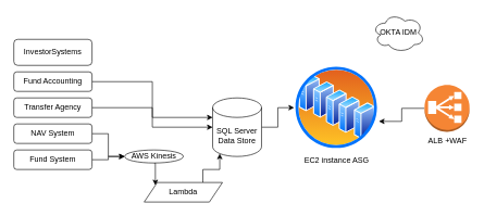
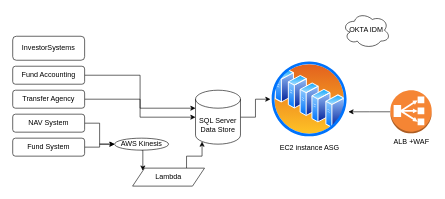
- <mxCell id="20" value="ALB +WAF" style="outlineConnect=0;dashed=0;verticalLabelPosition=bottom;verticalAlign=top;align=center;html=1;shape=mxgraph.aws3.classic_load_balancer;fillColor=#F58534;gradientColor=none;" vertex="1" parent="1"><mxGeometry x="650" y="130" width="69" height="72" as="geometry" /></mxCell>
+ <mxCell id="20" value="ALB +WAF" style="outlineConnect=0;dashed=0;verticalLabelPosition=bottom;verticalAlign=top;align=center;html=1;shape=mxgraph.aws3.classic_load_balancer;fillColor=#F58534;gradientColor=none;" vertex="1" parent="1"><mxGeometry x="650" y="150" width="69" height="72" as="geometry" /></mxCell>
